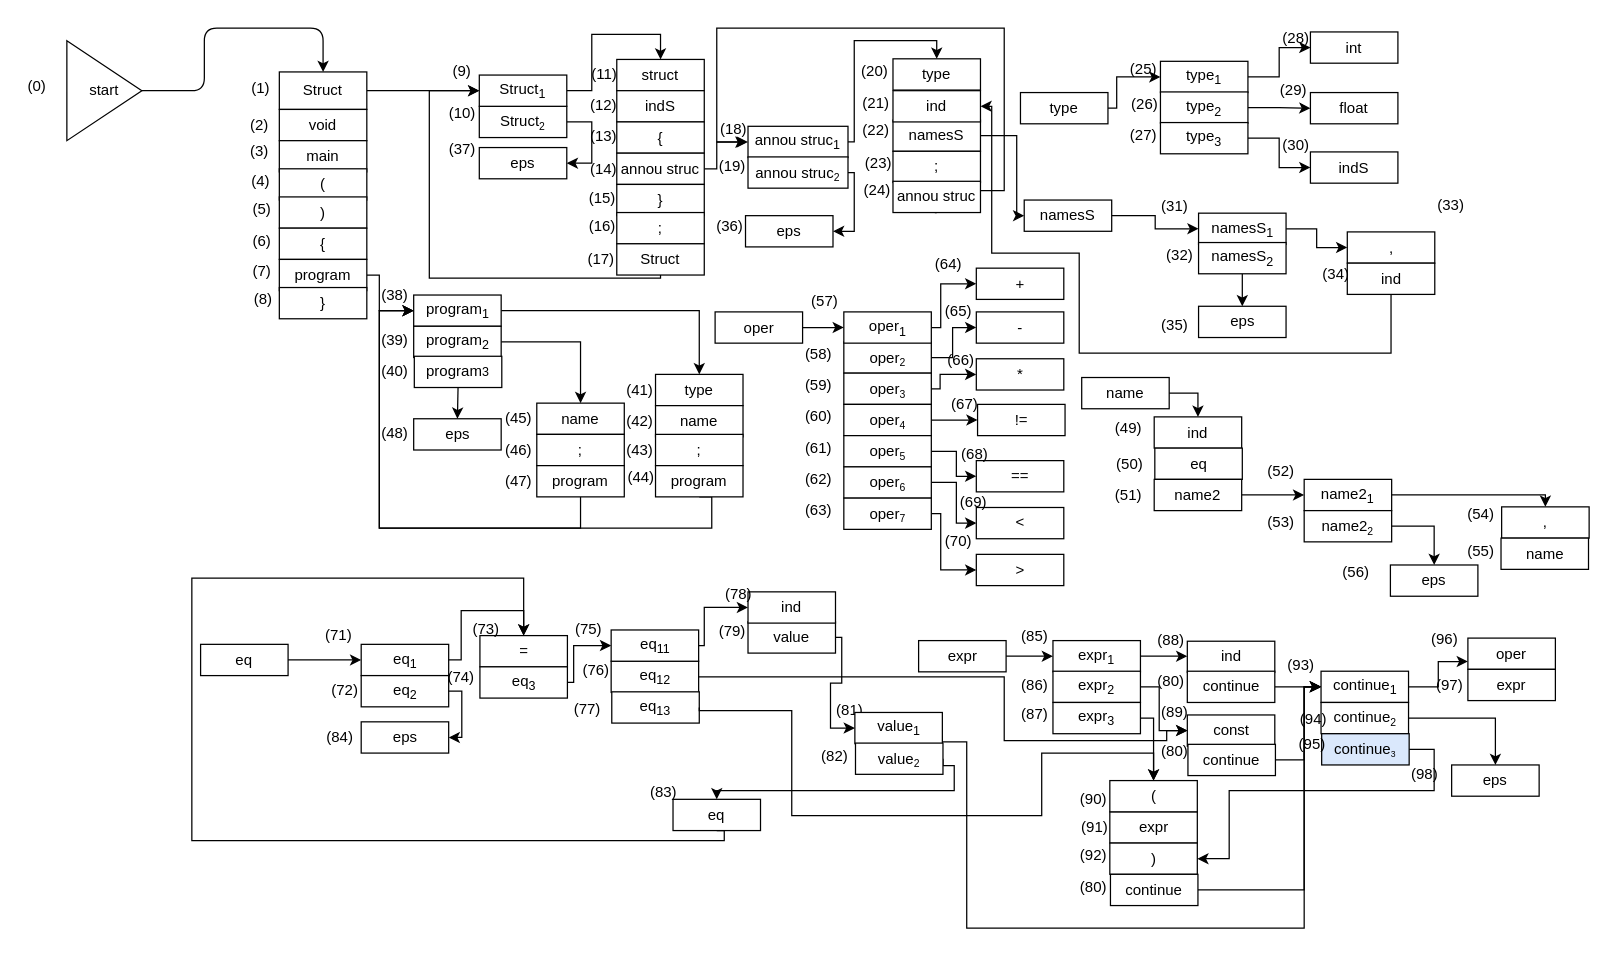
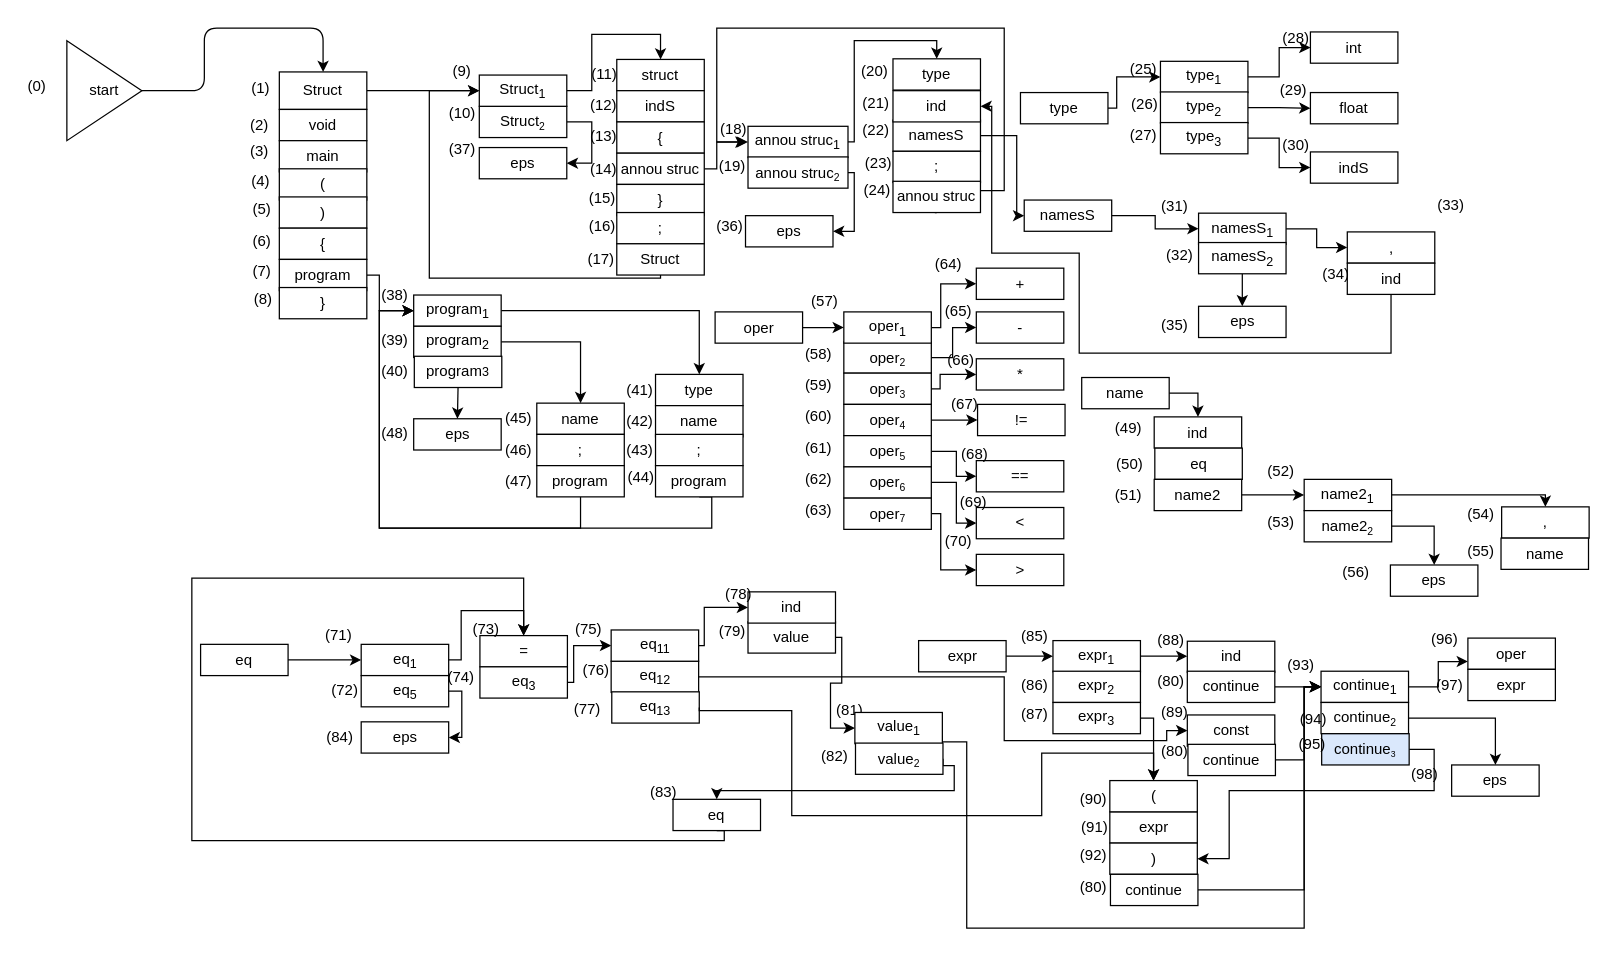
- <mxCell id="119" value="eq&lt;sub&gt;2&lt;/sub&gt;" style="rounded=0;whiteSpace=wrap;html=1;" parent="110" vertex="1"><mxGeometry x="128.5" y="56.5" width="70" height="25" as="geometry" /></mxCell>
+ <mxCell id="119" value="eq&lt;sub&gt;5&lt;/sub&gt;" style="rounded=0;whiteSpace=wrap;html=1;" parent="110" vertex="1"><mxGeometry x="128.5" y="56.5" width="70" height="25" as="geometry" /></mxCell>
- <mxCell id="183" style="edgeStyle=orthogonalEdgeStyle;rounded=0;orthogonalLoop=1;jettySize=auto;html=1;exitX=1;exitY=0.5;exitDx=0;exitDy=0;entryX=0;entryY=0.5;entryDx=0;entryDy=0;" parent="1" source="184" target="179" edge="1"><mxGeometry relative="1" as="geometry"><Array as="points"><mxPoint x="927" y="549" /><mxPoint x="927" y="584" /></Array><mxPoint x="793" y="652" as="targetPoint" /></mxGeometry></mxCell>
